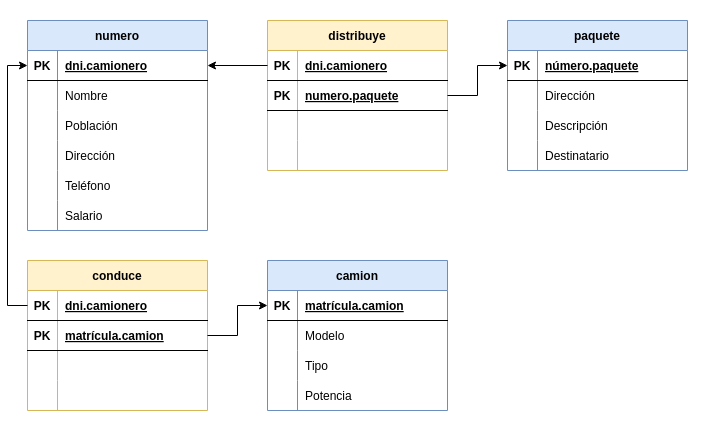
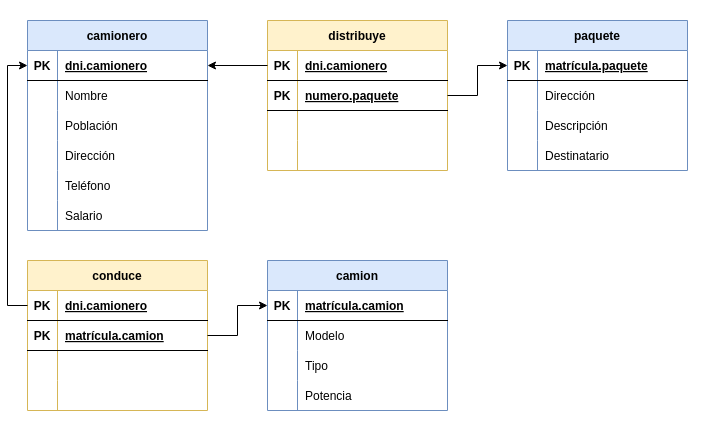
- <mxCell id="2" value="numero" style="shape=table;startSize=30;container=1;collapsible=1;childLayout=tableLayout;fixedRows=1;rowLines=0;fontStyle=1;align=center;resizeLast=1;fillColor=#dae8fc;strokeColor=#6c8ebf;" vertex="1" parent="1"><mxGeometry x="20" y="20" width="180" height="210" as="geometry" /></mxCell>
+ <mxCell id="2" value="camionero" style="shape=table;startSize=30;container=1;collapsible=1;childLayout=tableLayout;fixedRows=1;rowLines=0;fontStyle=1;align=center;resizeLast=1;fillColor=#dae8fc;strokeColor=#6c8ebf;" vertex="1" parent="1"><mxGeometry x="20" y="20" width="180" height="210" as="geometry" /></mxCell>
- <mxCell id="24" value="número.paquete" style="shape=partialRectangle;connectable=0;fillColor=none;top=0;left=0;bottom=0;right=0;align=left;spacingLeft=6;fontStyle=5;overflow=hidden;" vertex="1" parent="22"><mxGeometry x="30" width="150" height="30" as="geometry"><mxRectangle width="150" height="30" as="alternateBounds" /></mxGeometry></mxCell>
+ <mxCell id="24" value="matrícula.paquete" style="shape=partialRectangle;connectable=0;fillColor=none;top=0;left=0;bottom=0;right=0;align=left;spacingLeft=6;fontStyle=5;overflow=hidden;" vertex="1" parent="22"><mxGeometry x="30" width="150" height="30" as="geometry"><mxRectangle width="150" height="30" as="alternateBounds" /></mxGeometry></mxCell>
